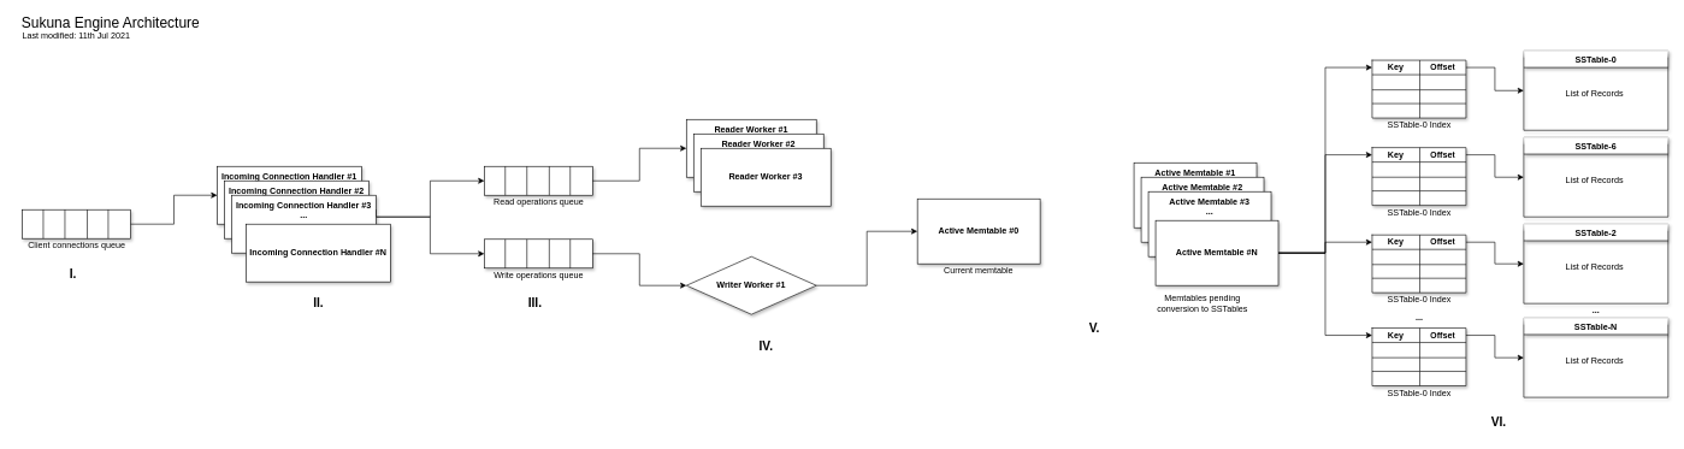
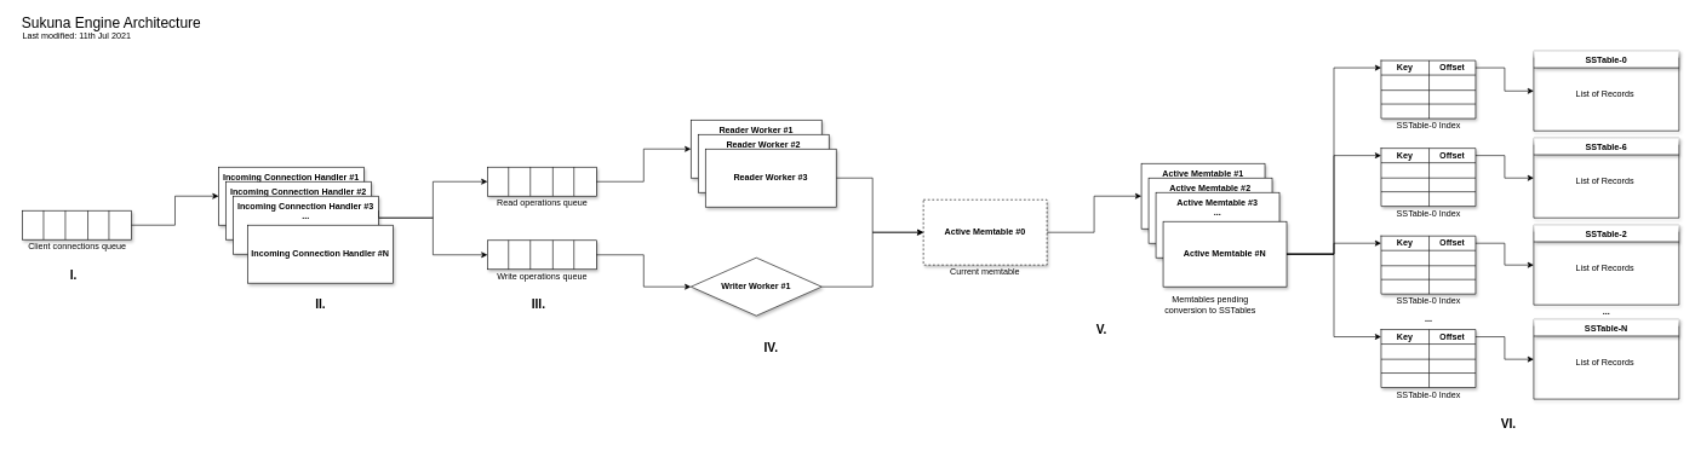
+ <mxCell id="36" style="edgeStyle=orthogonalEdgeStyle;rounded=0;orthogonalLoop=1;jettySize=auto;html=1;exitX=1;exitY=0.5;exitDx=0;exitDy=0;strokeWidth=1;" edge="1" parent="1" source="37" target="41"><mxGeometry relative="1" as="geometry"><Array as="points"><mxPoint x="1200" y="245" /><mxPoint x="1200" y="320" /></Array></mxGeometry></mxCell>
+ <mxCell id="40" style="edgeStyle=orthogonalEdgeStyle;rounded=0;orthogonalLoop=1;jettySize=auto;html=1;exitX=1;exitY=0.5;exitDx=0;exitDy=0;strokeWidth=1;" edge="1" parent="1" source="41" target="42"><mxGeometry relative="1" as="geometry" /></mxCell>
- <mxCell id="41" value="&lt;b&gt;Active Memtable #0&lt;/b&gt;" style="rounded=0;whiteSpace=wrap;html=1;shadow=1;glass=0;sketch=0;strokeWidth=1;" vertex="1" parent="1"><mxGeometry x="1270" y="275" width="170" height="90" as="geometry" /></mxCell>
+ <mxCell id="41" value="&lt;b&gt;Active Memtable #0&lt;/b&gt;" style="rounded=0;whiteSpace=wrap;html=1;shadow=1;glass=0;sketch=0;strokeWidth=1;dashed=1;" vertex="1" parent="1"><mxGeometry x="1270" y="275" width="170" height="90" as="geometry" /></mxCell>
